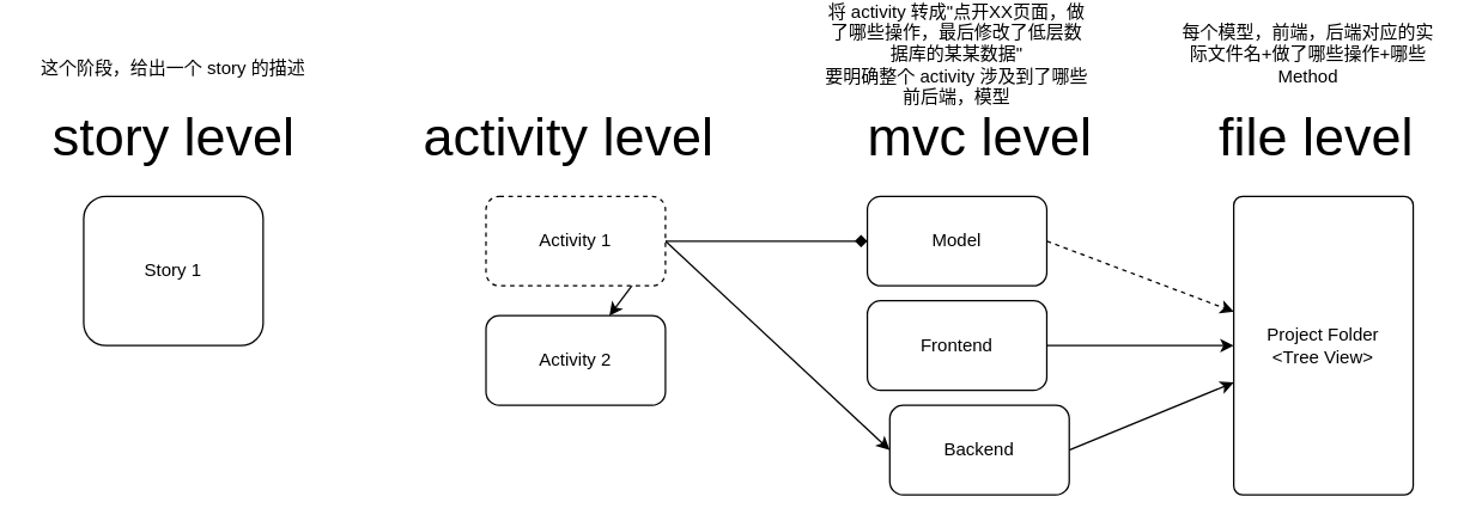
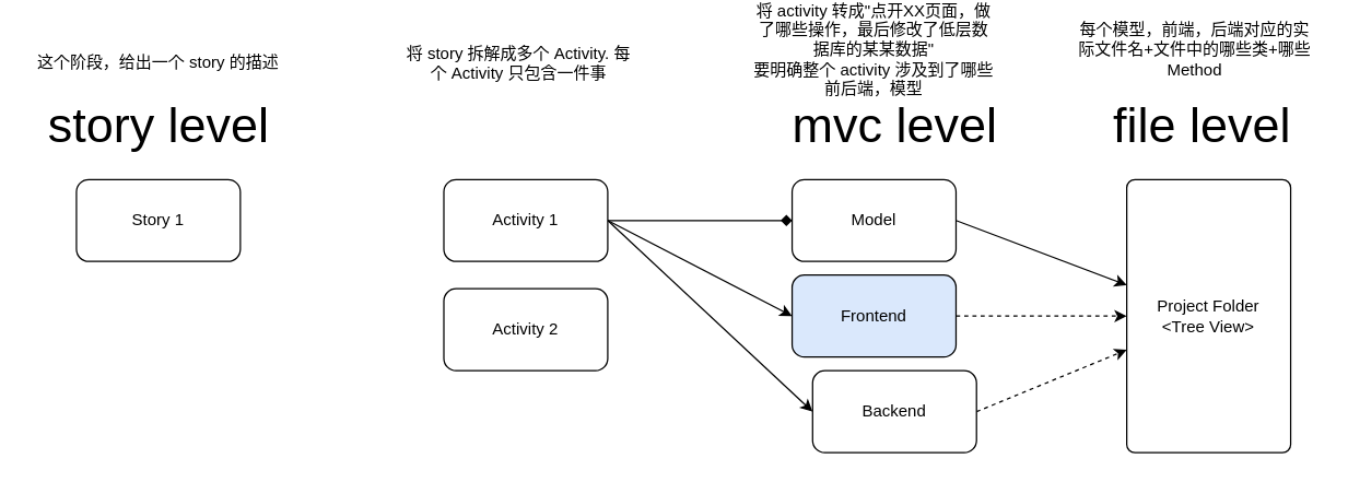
- <mxCell id="22" value="每个模型，前端，后端对应的实际文件名+做了哪些操作+哪些Method" style="text;html=1;align=center;verticalAlign=middle;whiteSpace=wrap;rounded=0;" vertex="1" parent="1"><mxGeometry x="784" y="20" width="180" height="30" as="geometry" /></mxCell>
+ <mxCell id="22" value="每个模型，前端，后端对应的实际文件名+文件中的哪些类+哪些Method" style="text;html=1;align=center;verticalAlign=middle;whiteSpace=wrap;rounded=0;" vertex="1" parent="1"><mxGeometry x="784" y="20" width="180" height="30" as="geometry" /></mxCell>
+ <mxCell id="20" value="将 story&amp;nbsp;拆解成多个&amp;nbsp;Activity.&amp;nbsp;每个&amp;nbsp;Activity&amp;nbsp;只包含一件事" style="text;html=1;align=center;verticalAlign=middle;whiteSpace=wrap;rounded=0;" vertex="1" parent="1"><mxGeometry x="289" y="30" width="180" height="30" as="geometry" /></mxCell>
- <mxCell id="3" value="&lt;font style=&quot;font-size: 36px;&quot;&gt;activity level&lt;/font&gt;" style="text;html=1;align=center;verticalAlign=middle;resizable=0;points=[];autosize=1;strokeColor=none;fillColor=none;" vertex="1" parent="1"><mxGeometry x="269" y="60" width="220" height="60" as="geometry" /></mxCell>
- <mxCell id="10" value="Activity 1" style="rounded=1;whiteSpace=wrap;html=1;dashed=1;" vertex="1" parent="1"><mxGeometry x="324" y="130" width="120" height="60" as="geometry" /></mxCell>
+ <mxCell id="10" value="Activity 1" style="rounded=1;whiteSpace=wrap;html=1;" vertex="1" parent="1"><mxGeometry x="324" y="130" width="120" height="60" as="geometry" /></mxCell>
- <mxCell id="6" value="Story 1" style="rounded=1;whiteSpace=wrap;html=1;" vertex="1" parent="1"><mxGeometry x="55" y="130" width="120" height="100" as="geometry" /></mxCell>
+ <mxCell id="6" value="Story 1" style="rounded=1;whiteSpace=wrap;html=1;" vertex="1" parent="1"><mxGeometry x="55" y="130" width="120" height="60" as="geometry" /></mxCell>
- <mxCell id="12" style="edgeStyle=none;html=1;exitX=1;exitY=0.5;exitDx=0;exitDy=0;dashed=1;" edge="1" parent="1" source="13" target="18"><mxGeometry relative="1" as="geometry" /></mxCell>
+ <mxCell id="12" style="edgeStyle=none;html=1;exitX=1;exitY=0.5;exitDx=0;exitDy=0;" edge="1" parent="1" source="13" target="18"><mxGeometry relative="1" as="geometry" /></mxCell>
- <mxCell id="8" style="edgeStyle=none;html=1;exitX=1;exitY=0.5;exitDx=0;exitDy=0;" edge="1" parent="1" source="10" target="11"><mxGeometry relative="1" as="geometry" /></mxCell>
+ <mxCell id="8" style="edgeStyle=none;html=1;exitX=1;exitY=0.5;exitDx=0;exitDy=0;entryX=0;entryY=0.5;entryDx=0;entryDy=0;" edge="1" parent="1" source="10" target="15"><mxGeometry relative="1" as="geometry" /></mxCell>
- <mxCell id="15" value="Frontend" style="rounded=1;whiteSpace=wrap;html=1;" vertex="1" parent="1"><mxGeometry x="579" y="200" width="120" height="60" as="geometry" /></mxCell>
+ <mxCell id="15" value="Frontend" style="rounded=1;whiteSpace=wrap;html=1;fillColor=#dae8fc;" vertex="1" parent="1"><mxGeometry x="579" y="200" width="120" height="60" as="geometry" /></mxCell>
- <mxCell id="14" style="edgeStyle=none;html=1;exitX=1;exitY=0.5;exitDx=0;exitDy=0;" edge="1" parent="1" source="15" target="18"><mxGeometry relative="1" as="geometry" /></mxCell>
+ <mxCell id="14" style="edgeStyle=none;html=1;exitX=1;exitY=0.5;exitDx=0;exitDy=0;dashed=1;" edge="1" parent="1" source="15" target="18"><mxGeometry relative="1" as="geometry" /></mxCell>
- <mxCell id="16" style="edgeStyle=none;html=1;exitX=1;exitY=0.5;exitDx=0;exitDy=0;" edge="1" parent="1" source="17" target="18"><mxGeometry relative="1" as="geometry" /></mxCell>
+ <mxCell id="16" style="edgeStyle=none;html=1;exitX=1;exitY=0.5;exitDx=0;exitDy=0;dashed=1;" edge="1" parent="1" source="17" target="18"><mxGeometry relative="1" as="geometry" /></mxCell>
